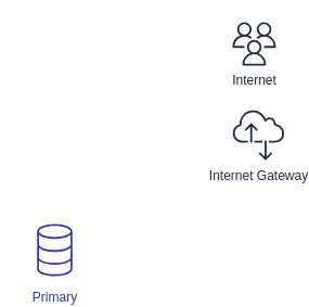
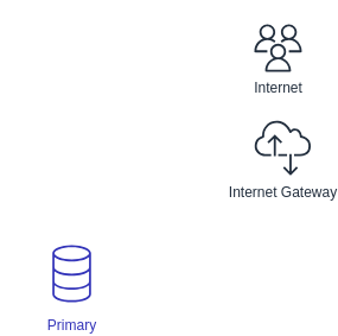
- <mxCell id="4" value="Primary" style="outlineConnect=0;gradientColor=none;dashed=0;verticalLabelPosition=bottom;verticalAlign=top;align=center;html=1;fontSize=12;fontStyle=0;aspect=fixed;shape=mxgraph.aws4.resourceIcon;resIcon=mxgraph.aws4.database;fillColor=none;strokeColor=#3334B9;fontColor=#3334B9;" parent="1" vertex="1"><mxGeometry x="20" y="200" width="60" height="60" as="geometry" /></mxCell>
+ <mxCell id="4" value="Primary" style="outlineConnect=0;gradientColor=none;dashed=0;verticalLabelPosition=bottom;verticalAlign=top;align=center;html=1;fontSize=12;fontStyle=0;aspect=fixed;shape=mxgraph.aws4.resourceIcon;resIcon=mxgraph.aws4.database;fillColor=none;strokeColor=#3334B9;fontColor=#3334B9;" parent="1" vertex="1"><mxGeometry x="20" y="200" width="80" height="60" as="geometry" /></mxCell>
